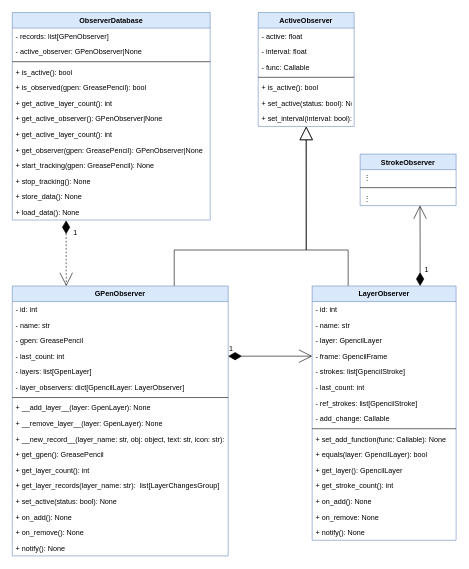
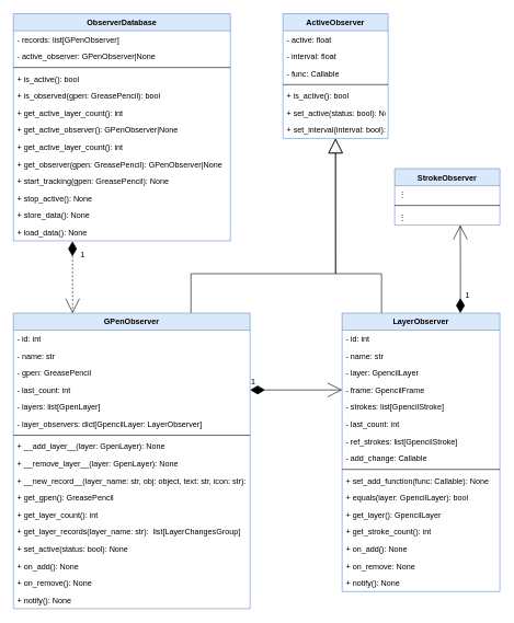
- <mxCell id="13" value="+ stop_tracking(): None" style="text;strokeColor=none;fillColor=none;align=left;verticalAlign=top;spacingLeft=4;spacingRight=4;overflow=hidden;rotatable=0;points=[[0,0.5],[1,0.5]];portConstraint=eastwest;" vertex="1" parent="2"><mxGeometry y="268" width="330" height="26" as="geometry" /></mxCell>
+ <mxCell id="13" value="+ stop_active(): None" style="text;strokeColor=none;fillColor=none;align=left;verticalAlign=top;spacingLeft=4;spacingRight=4;overflow=hidden;rotatable=0;points=[[0,0.5],[1,0.5]];portConstraint=eastwest;" vertex="1" parent="2"><mxGeometry y="268" width="330" height="26" as="geometry" /></mxCell>
